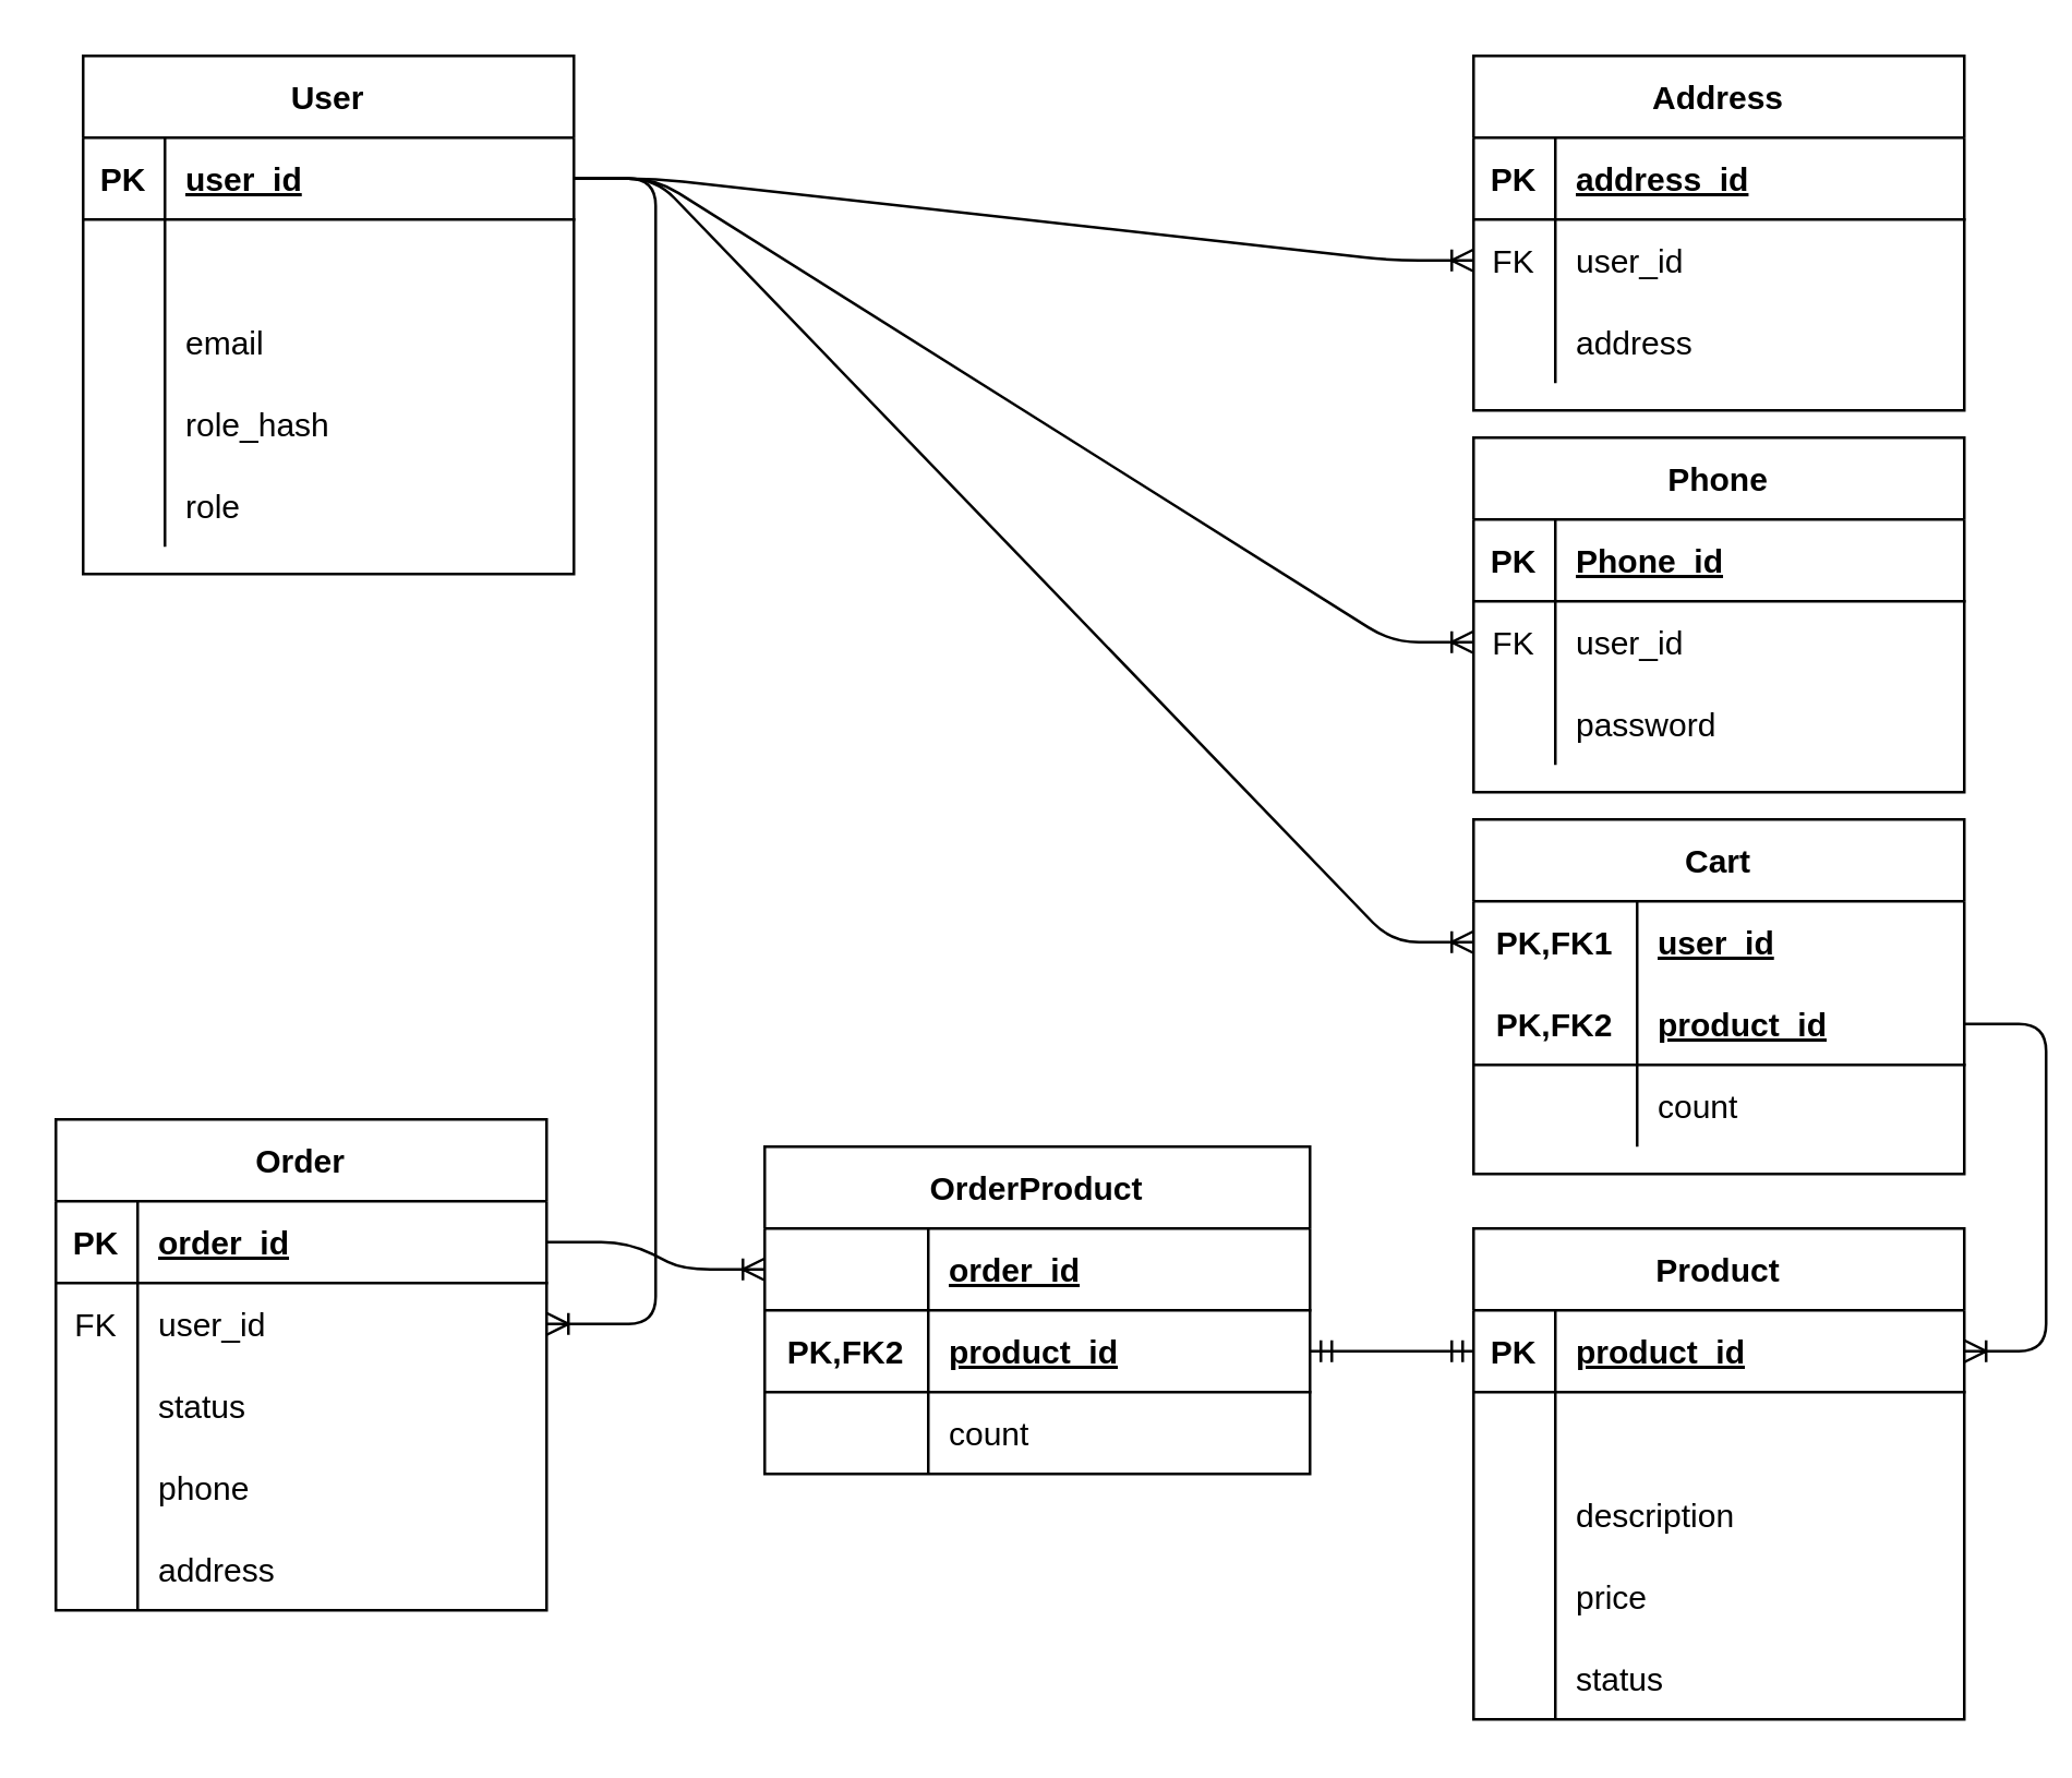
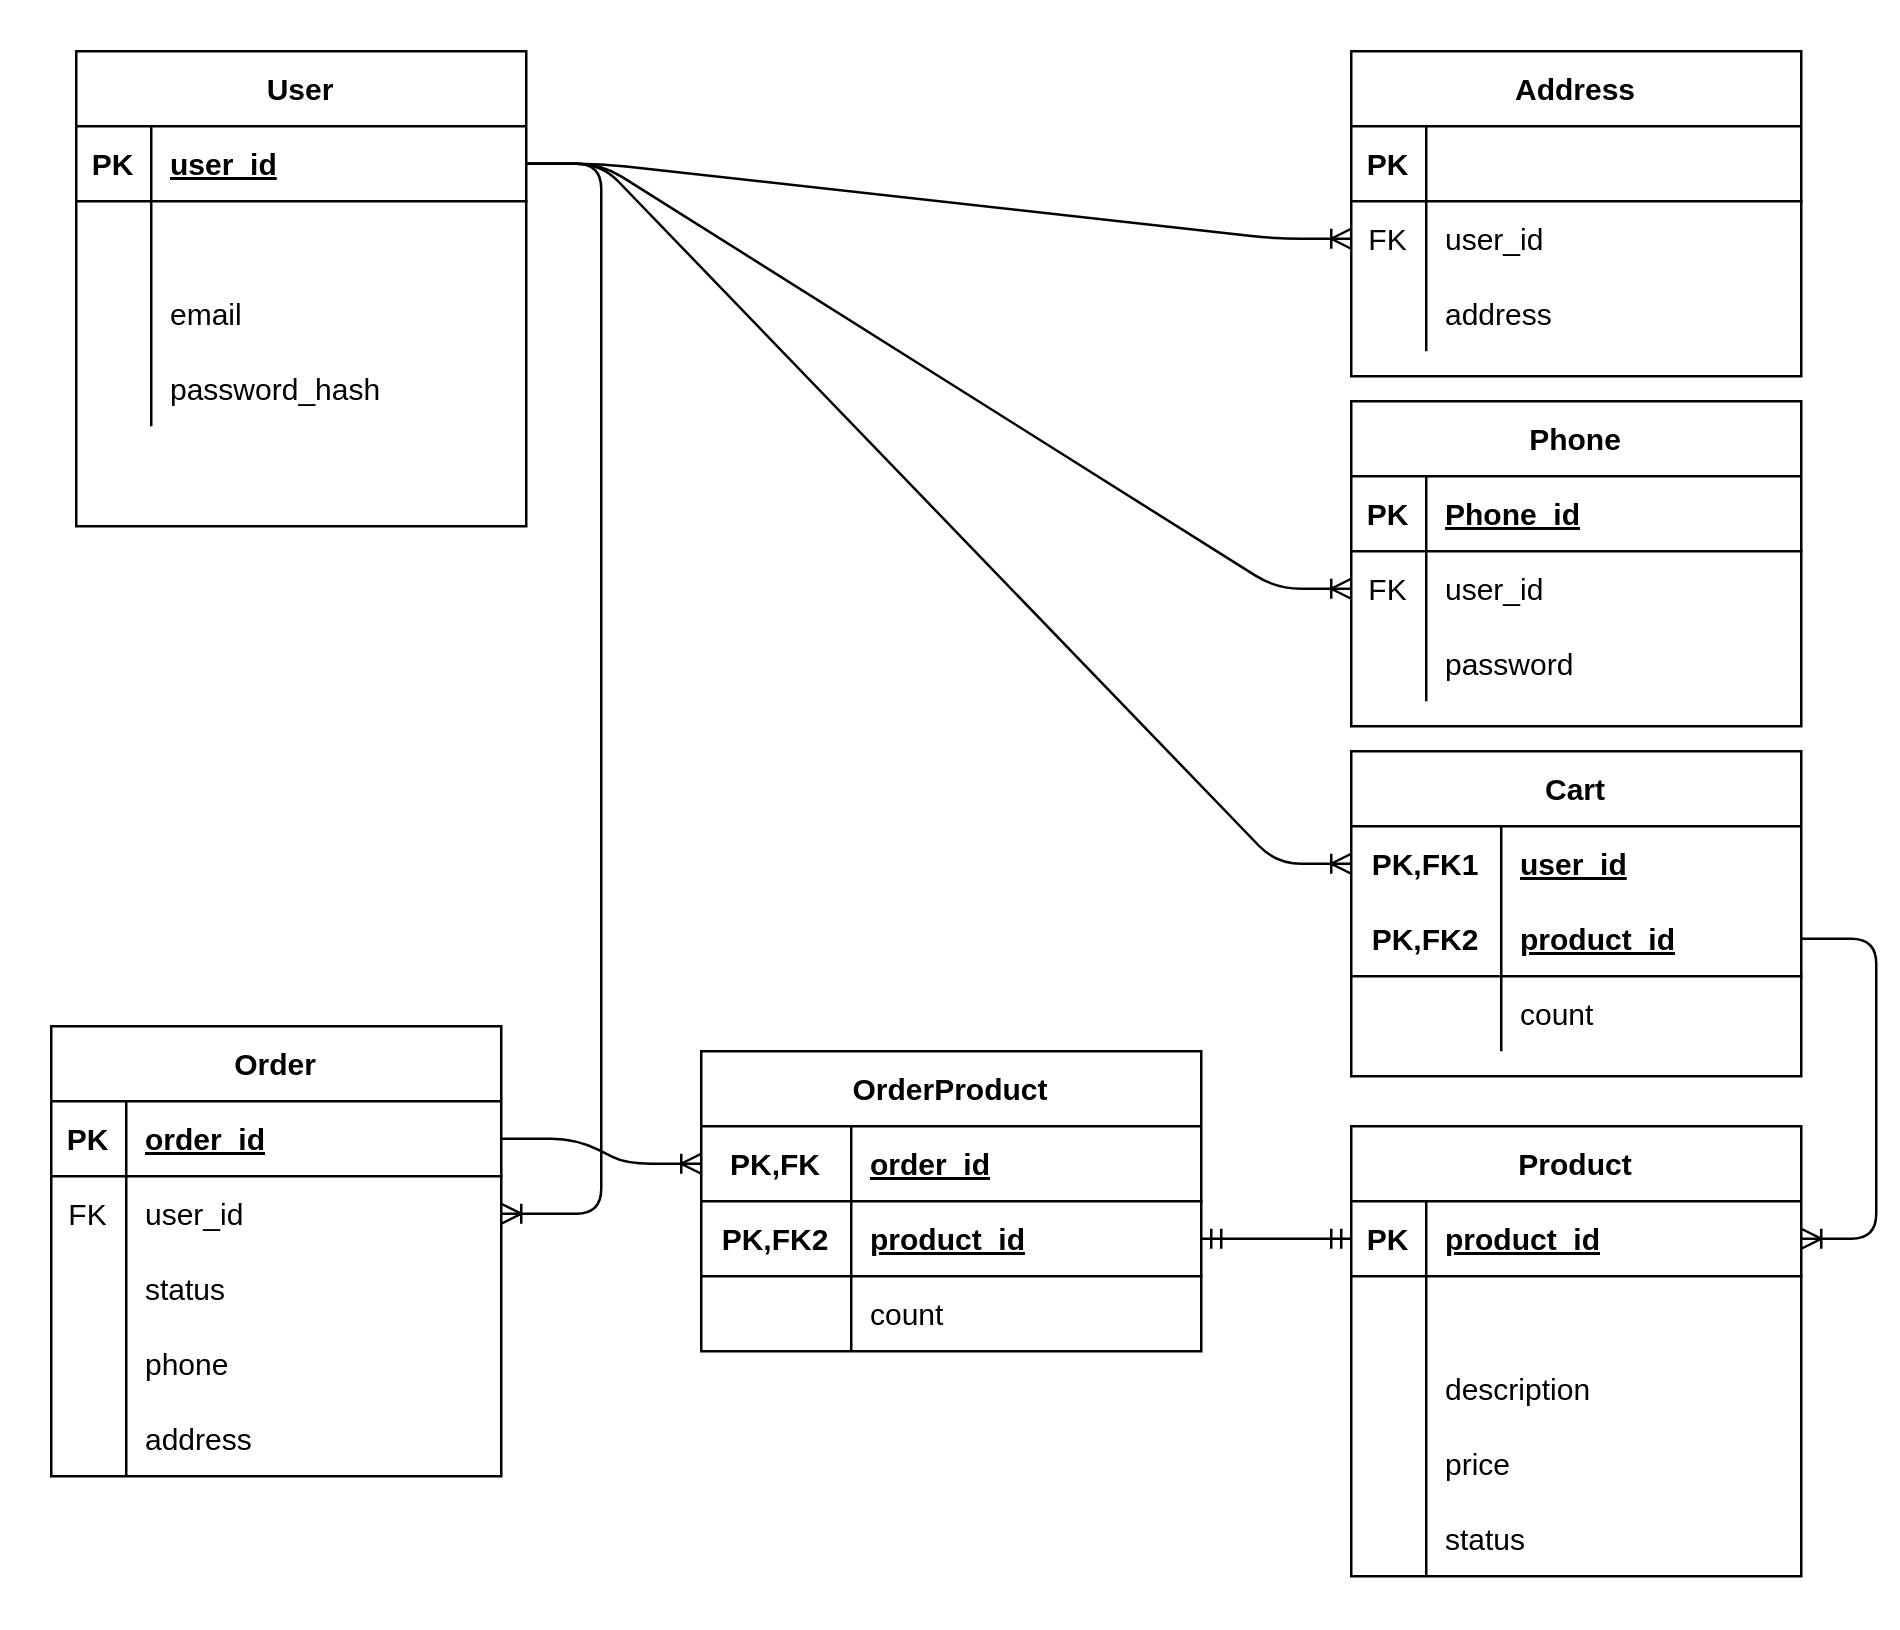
- <mxCell id="20" value="address_id" style="shape=partialRectangle;connectable=0;fillColor=none;top=0;left=0;bottom=0;right=0;align=left;spacingLeft=6;fontStyle=5;overflow=hidden;" vertex="1" parent="18"><mxGeometry x="30" width="150" height="30" as="geometry" /></mxCell>
- <mxCell id="13" value="role_hash" style="shape=partialRectangle;connectable=0;fillColor=none;top=0;left=0;bottom=0;right=0;align=left;spacingLeft=6;overflow=hidden;" vertex="1" parent="11"><mxGeometry x="30" width="150" height="30" as="geometry" /></mxCell>
+ <mxCell id="13" value="password_hash" style="shape=partialRectangle;connectable=0;fillColor=none;top=0;left=0;bottom=0;right=0;align=left;spacingLeft=6;overflow=hidden;" vertex="1" parent="11"><mxGeometry x="30" width="150" height="30" as="geometry" /></mxCell>
- <mxCell id="16" value="role" style="shape=partialRectangle;connectable=0;fillColor=none;top=0;left=0;bottom=0;right=0;align=left;spacingLeft=6;overflow=hidden;" vertex="1" parent="14"><mxGeometry x="30" width="150" height="30" as="geometry" /></mxCell>
+ <mxCell id="68" value="PK,FK" style="shape=partialRectangle;connectable=0;fillColor=none;top=0;left=0;bottom=0;right=0;fontStyle=1;overflow=hidden;" vertex="1" parent="67"><mxGeometry width="60" height="30" as="geometry" /></mxCell>
